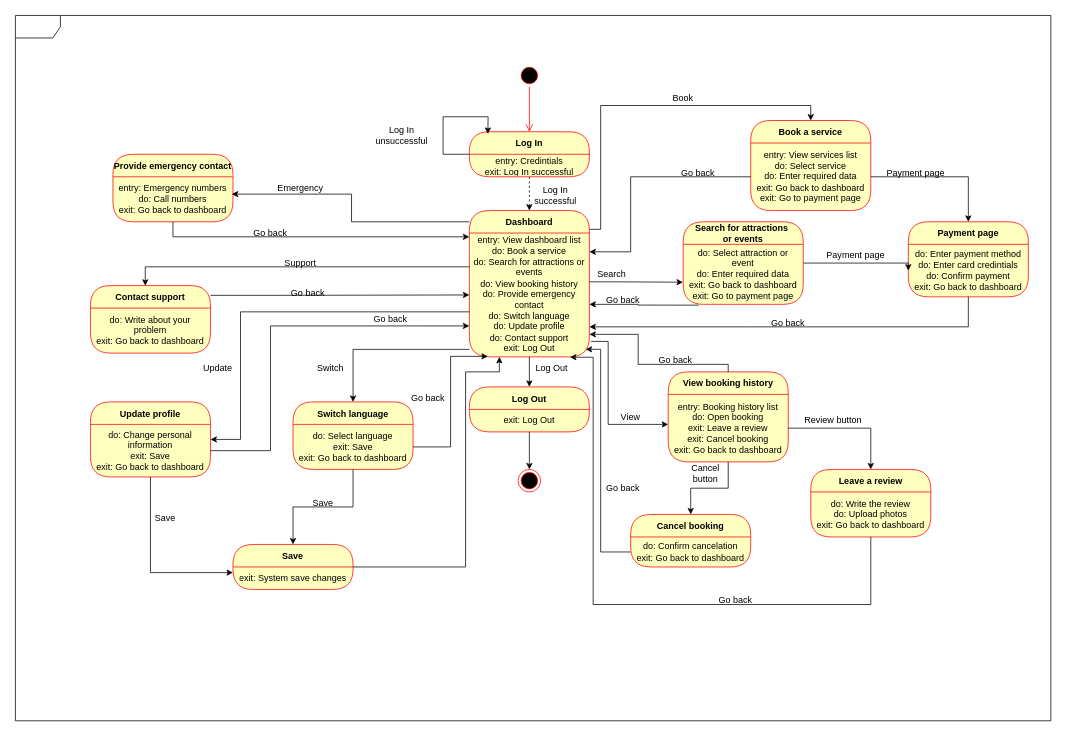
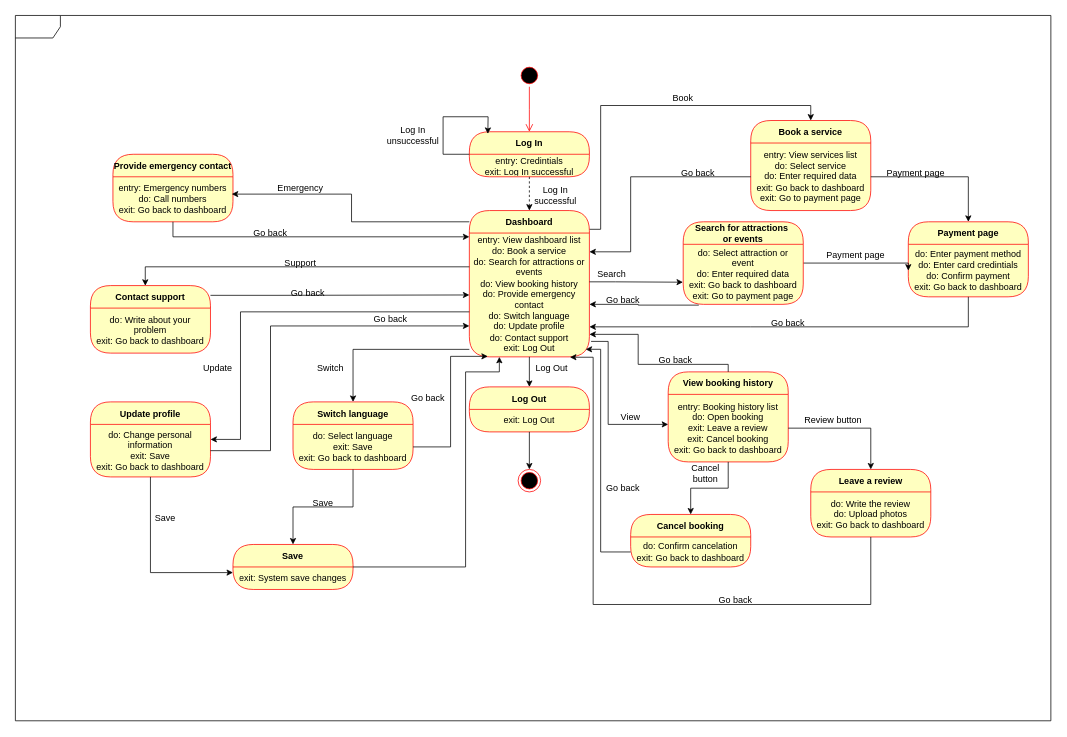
- <mxCell id="13" value="Log In unsuccessful" style="text;html=1;align=center;verticalAlign=middle;whiteSpace=wrap;rounded=0;" vertex="1" parent="1"><mxGeometry x="505" y="165" width="60" height="30" as="geometry" /></mxCell>
+ <mxCell id="13" value="Log In unsuccessful" style="text;html=1;align=center;verticalAlign=middle;whiteSpace=wrap;rounded=0;" vertex="1" parent="1"><mxGeometry x="520" y="165" width="60" height="30" as="geometry" /></mxCell>
